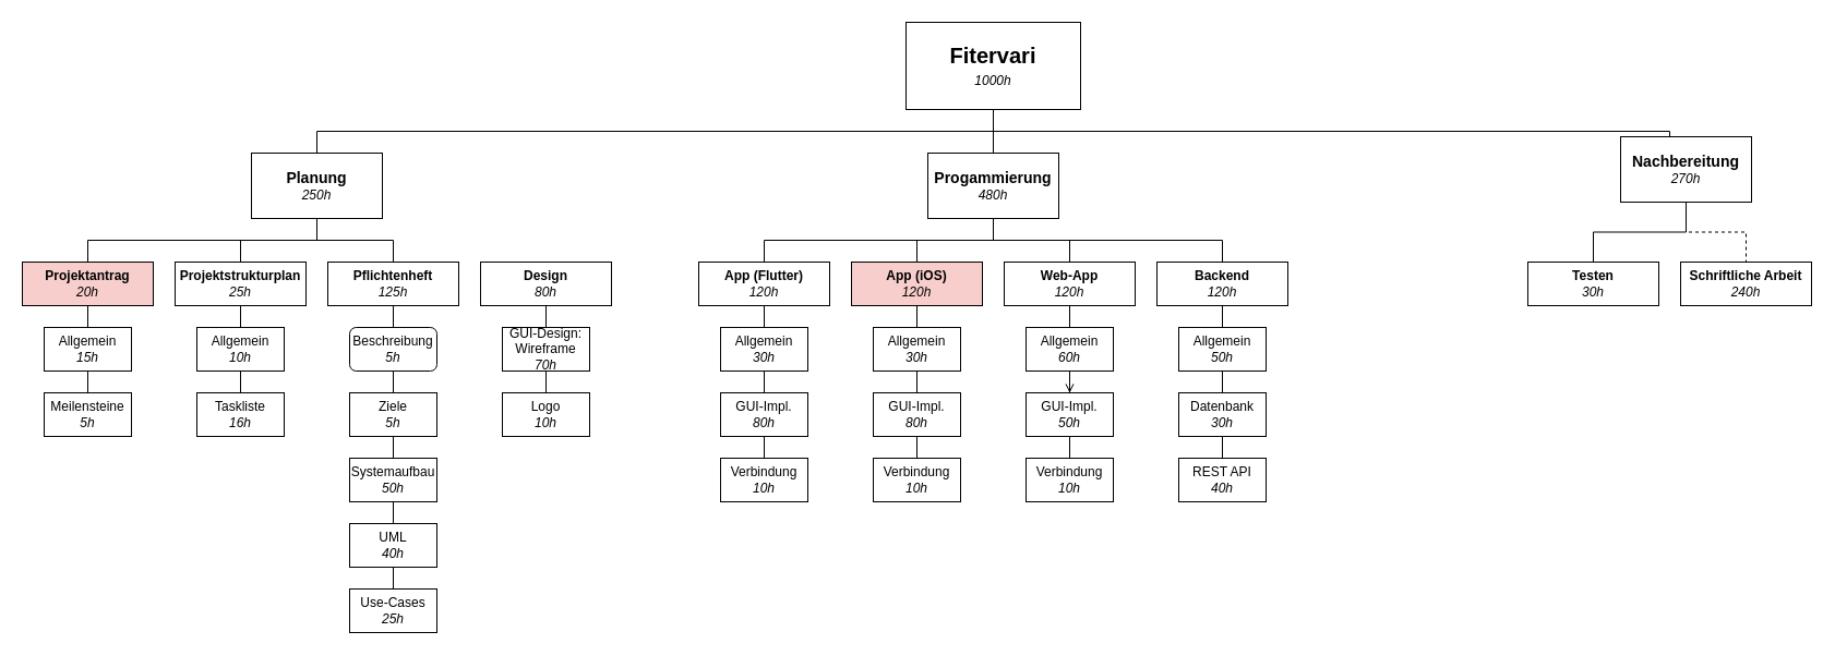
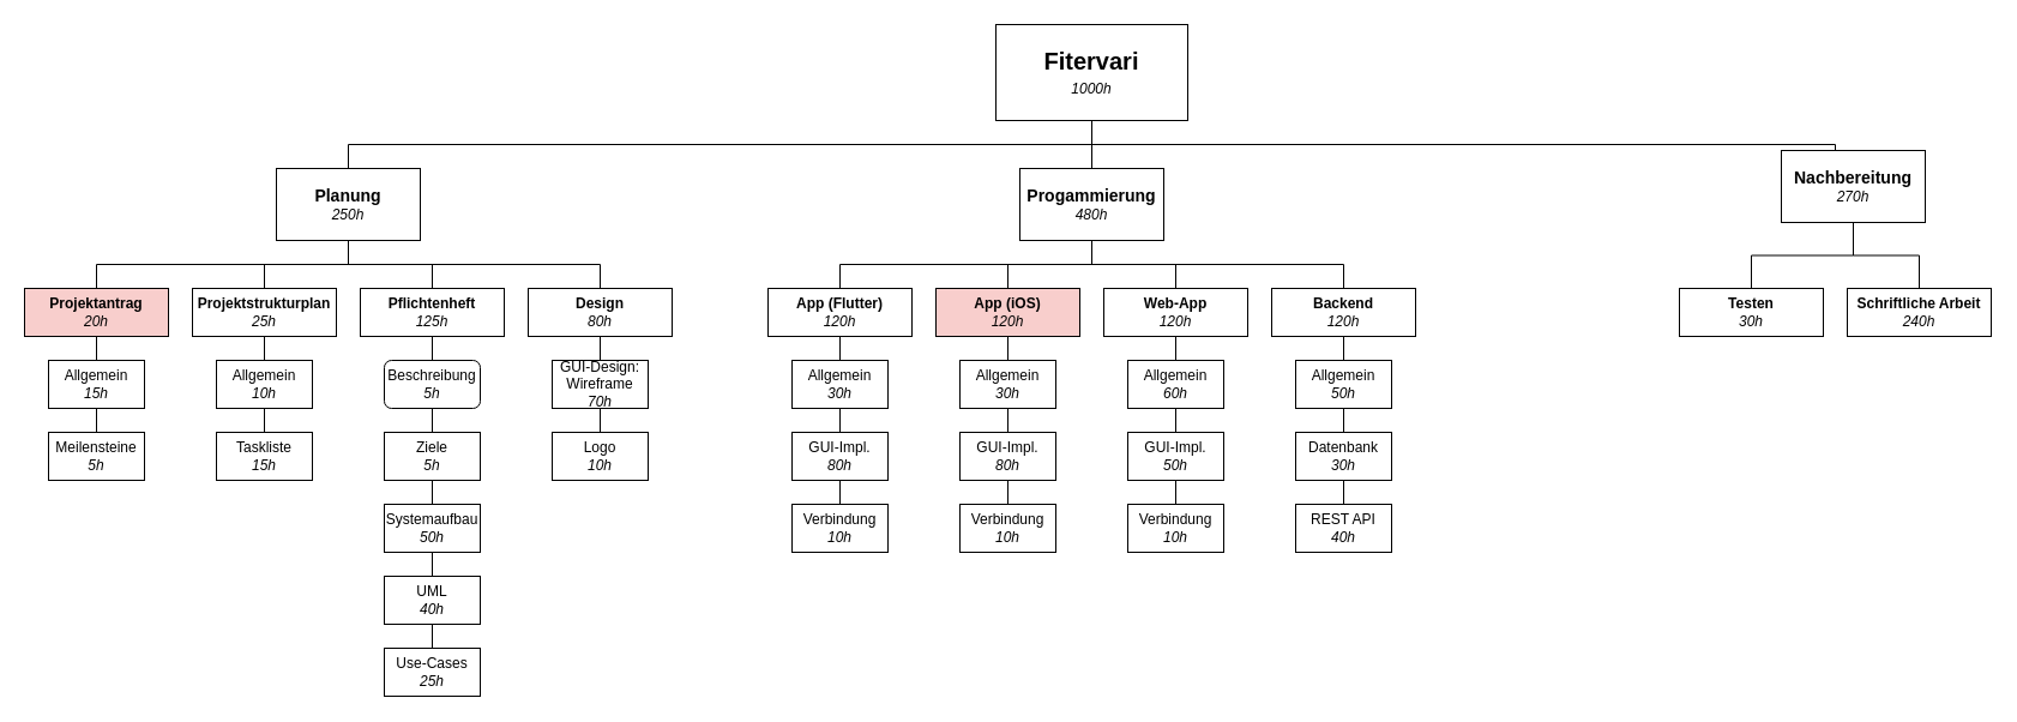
- <mxCell id="29" style="edgeStyle=orthogonalEdgeStyle;rounded=0;orthogonalLoop=1;jettySize=auto;html=1;endArrow=none;endFill=0;dashed=1;" parent="1" source="31" target="43" edge="1"><mxGeometry relative="1" as="geometry" /></mxCell>
+ <mxCell id="29" style="edgeStyle=orthogonalEdgeStyle;rounded=0;orthogonalLoop=1;jettySize=auto;html=1;endArrow=none;endFill=0;" parent="1" source="31" target="43" edge="1"><mxGeometry relative="1" as="geometry" /></mxCell>
+ <mxCell id="9" style="edgeStyle=orthogonalEdgeStyle;rounded=0;orthogonalLoop=1;jettySize=auto;html=1;endArrow=none;endFill=0;" parent="1" source="10" target="35" edge="1"><mxGeometry relative="1" as="geometry"><Array as="points"><mxPoint x="290" y="220" /><mxPoint x="500" y="220" /></Array></mxGeometry></mxCell>
- <mxCell id="69" style="edgeStyle=orthogonalEdgeStyle;rounded=0;orthogonalLoop=1;jettySize=auto;html=1;endArrow=open;endFill=0;" parent="1" source="70" target="52" edge="1"><mxGeometry relative="1" as="geometry" /></mxCell>
+ <mxCell id="69" style="edgeStyle=orthogonalEdgeStyle;rounded=0;orthogonalLoop=1;jettySize=auto;html=1;endArrow=none;endFill=0;" parent="1" source="70" target="52" edge="1"><mxGeometry relative="1" as="geometry" /></mxCell>
- <mxCell id="32" value="&lt;span&gt;Taskliste&lt;br&gt;&lt;i&gt;16h&lt;/i&gt;&lt;br&gt;&lt;/span&gt;" style="rounded=0;whiteSpace=wrap;html=1;" parent="1" vertex="1"><mxGeometry x="180" y="360" width="80" height="40" as="geometry" /></mxCell>
+ <mxCell id="32" value="&lt;span&gt;Taskliste&lt;br&gt;&lt;i&gt;15h&lt;/i&gt;&lt;br&gt;&lt;/span&gt;" style="rounded=0;whiteSpace=wrap;html=1;" parent="1" vertex="1"><mxGeometry x="180" y="360" width="80" height="40" as="geometry" /></mxCell>
